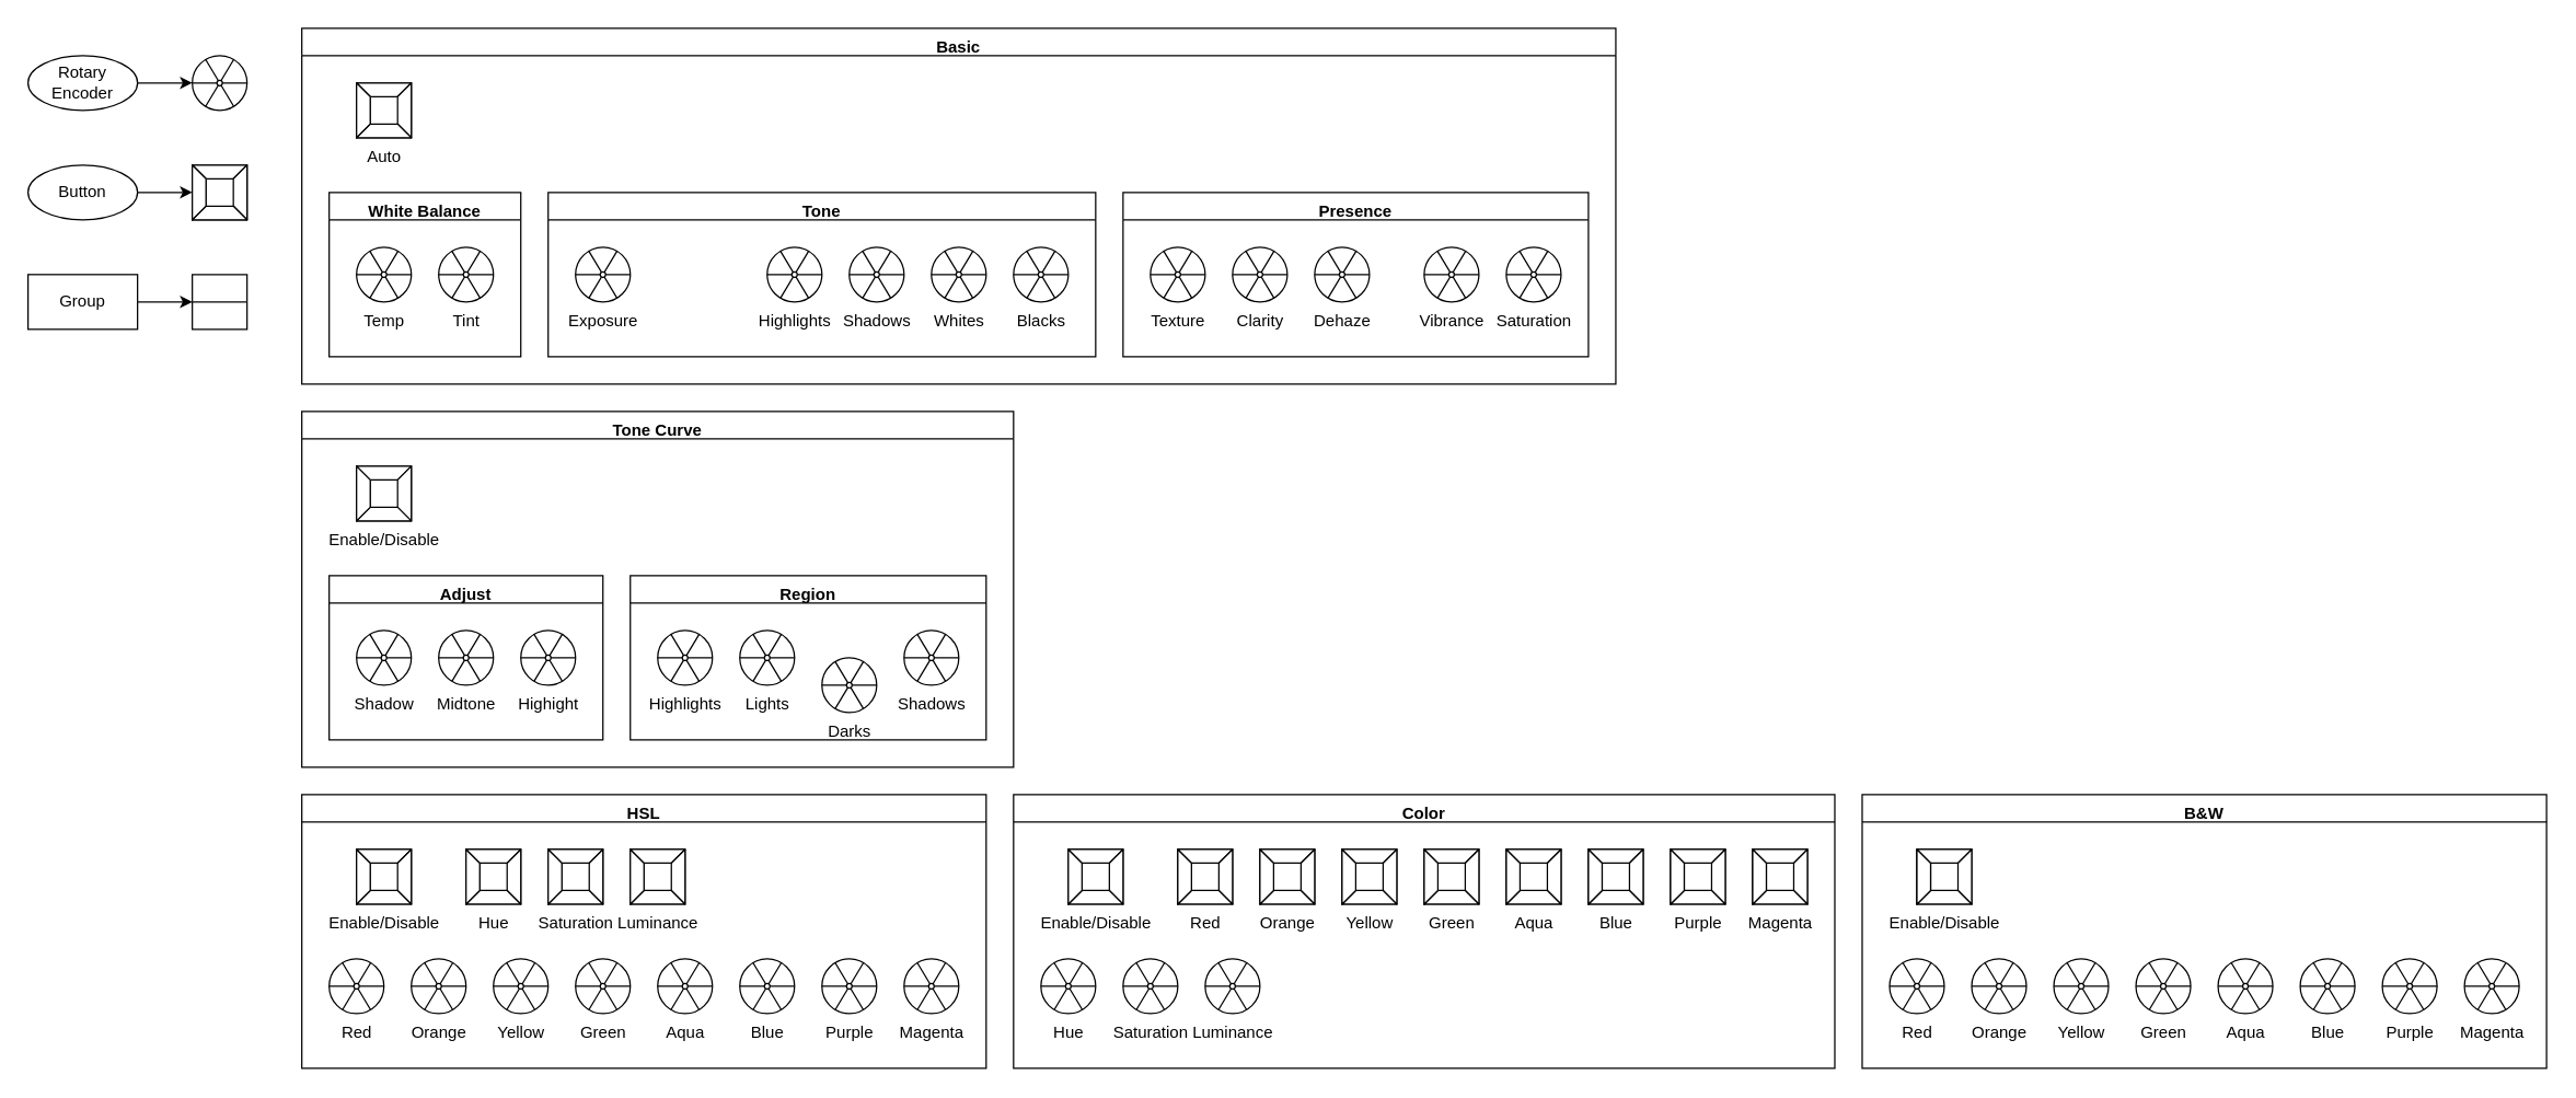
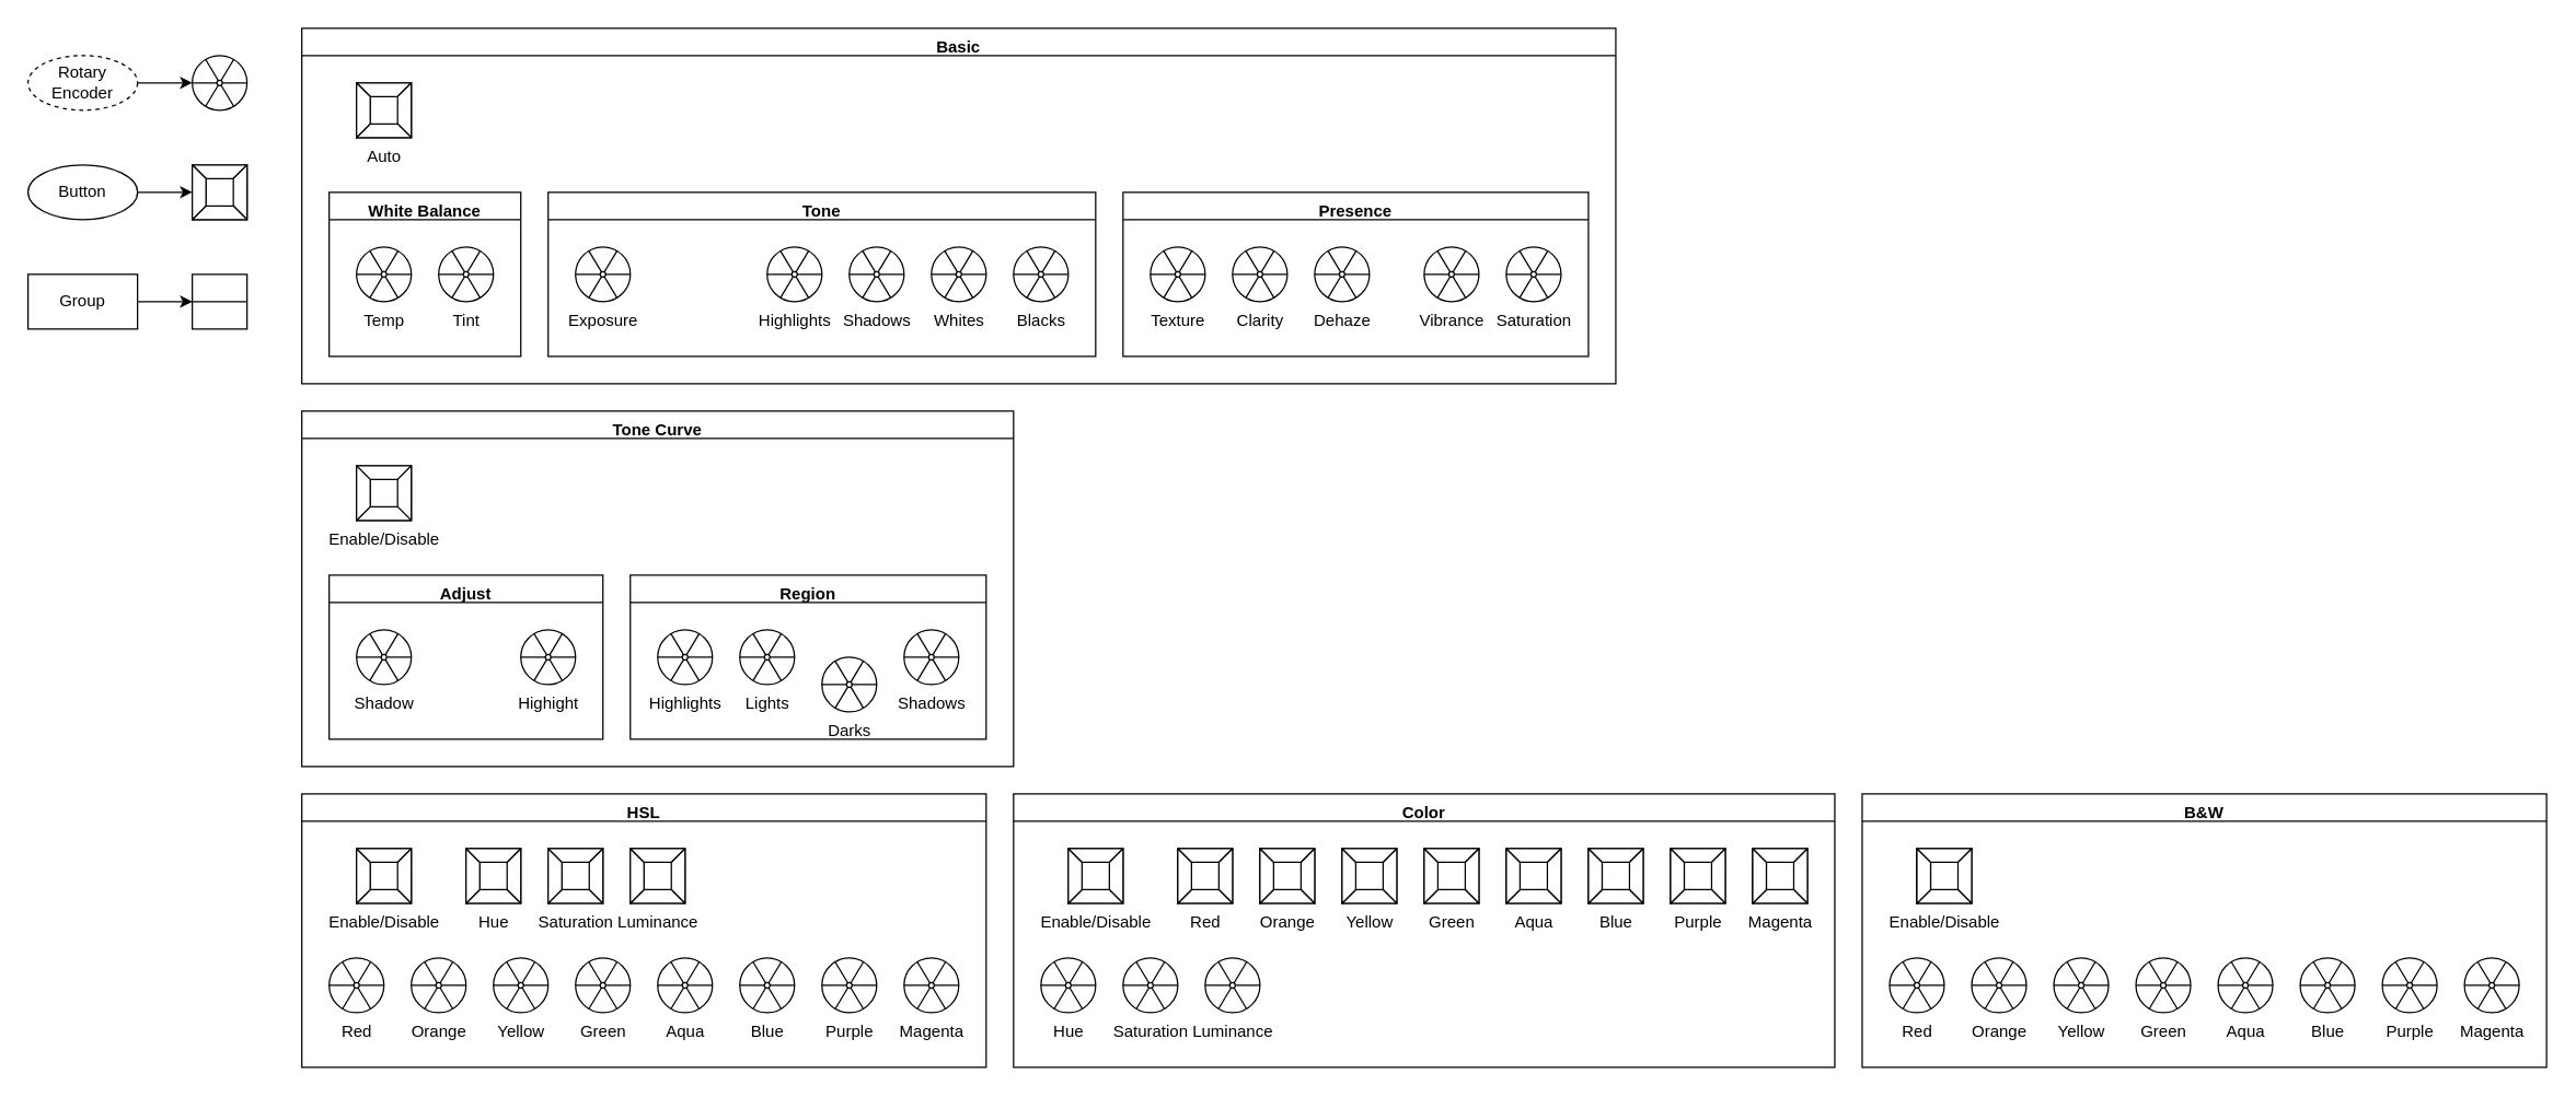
- <mxCell id="4" value="Rotary Encoder" style="ellipse;whiteSpace=wrap;html=1;shadow=0;sketch=0;fillColor=default;gradientColor=none;" parent="1" vertex="1"><mxGeometry x="20" y="40" width="80" height="40" as="geometry" /></mxCell>
+ <mxCell id="4" value="Rotary Encoder" style="ellipse;whiteSpace=wrap;html=1;shadow=0;sketch=0;fillColor=default;gradientColor=none;dashed=1;" parent="1" vertex="1"><mxGeometry x="20" y="40" width="80" height="40" as="geometry" /></mxCell>
- <mxCell id="31" value="Midtone" style="shape=mxgraph.pid.feeders.proportional_feeder_(rotary_valve);html=1;pointerEvents=1;align=center;verticalLabelPosition=bottom;verticalAlign=top;dashed=0;sketch=0;shadow=0;fillColor=default;aspect=fixed;" parent="29" vertex="1"><mxGeometry x="80" y="40" width="40" height="40" as="geometry" /></mxCell>
